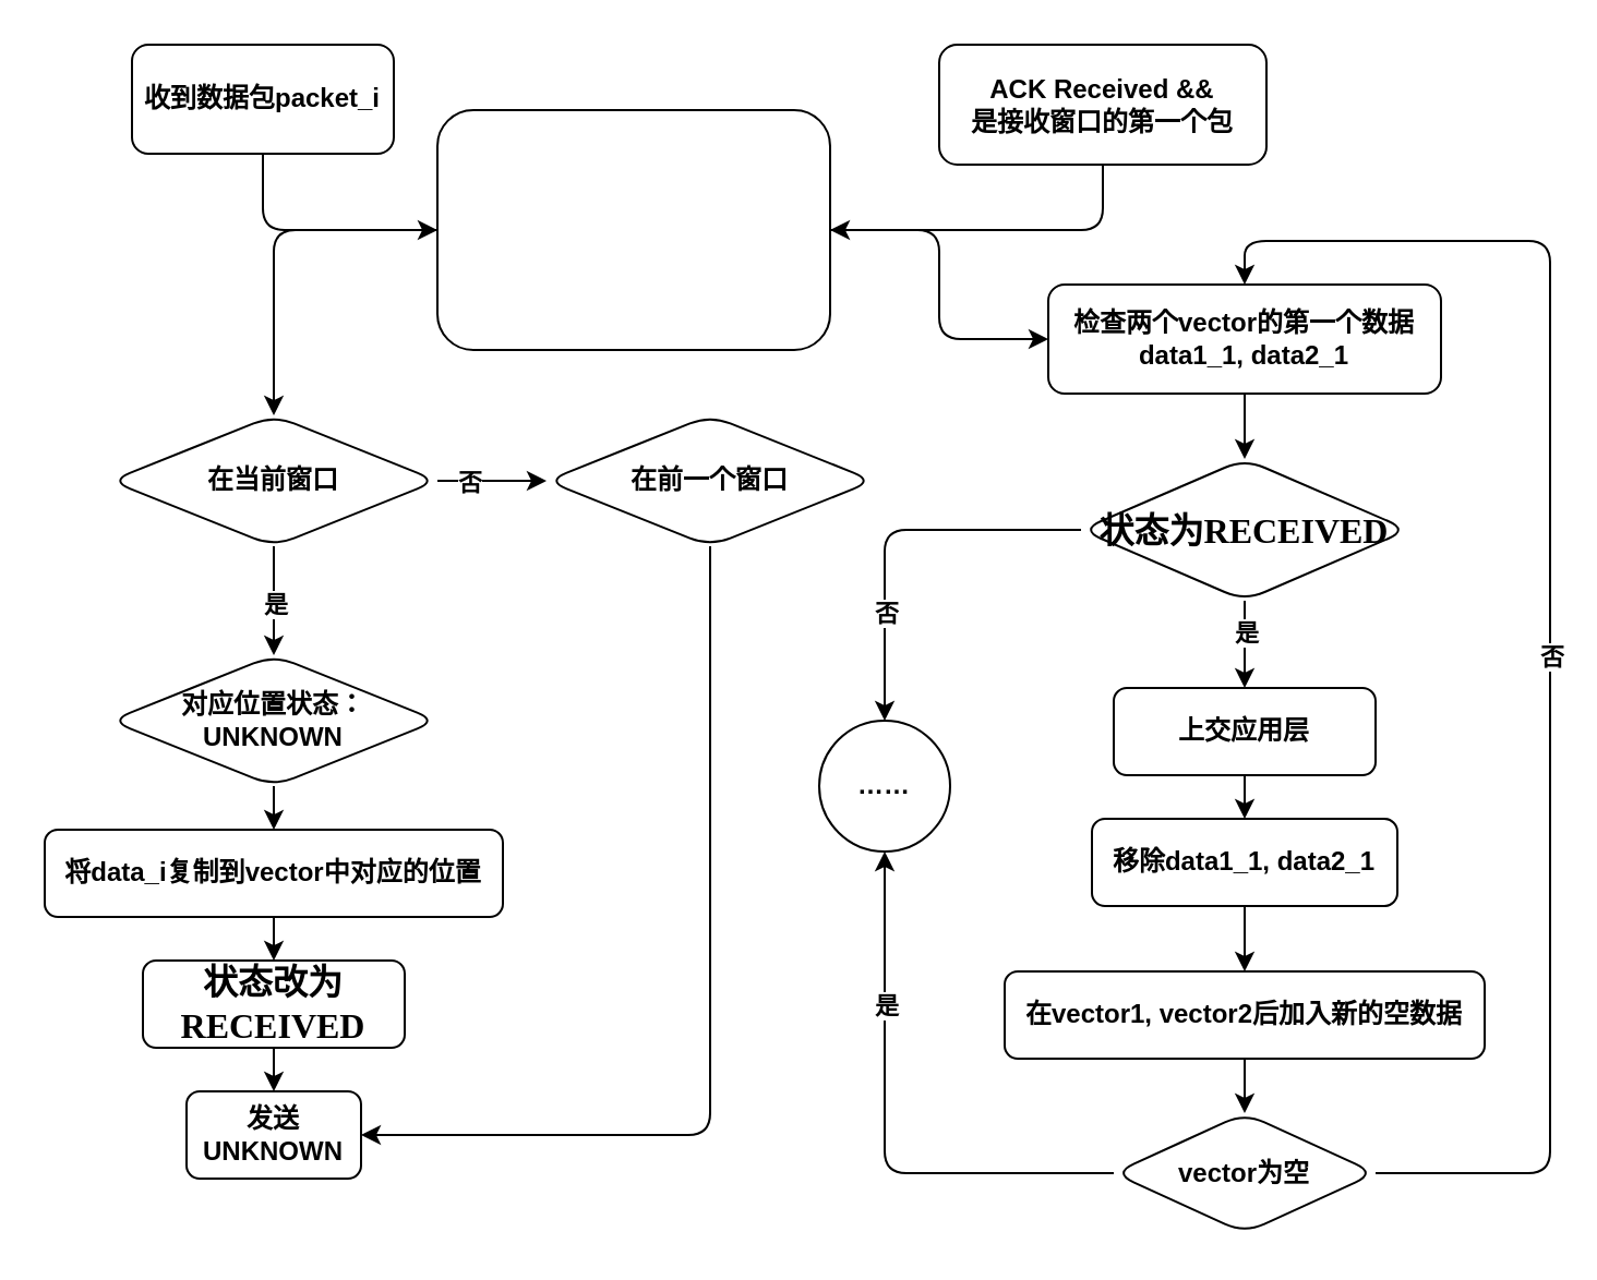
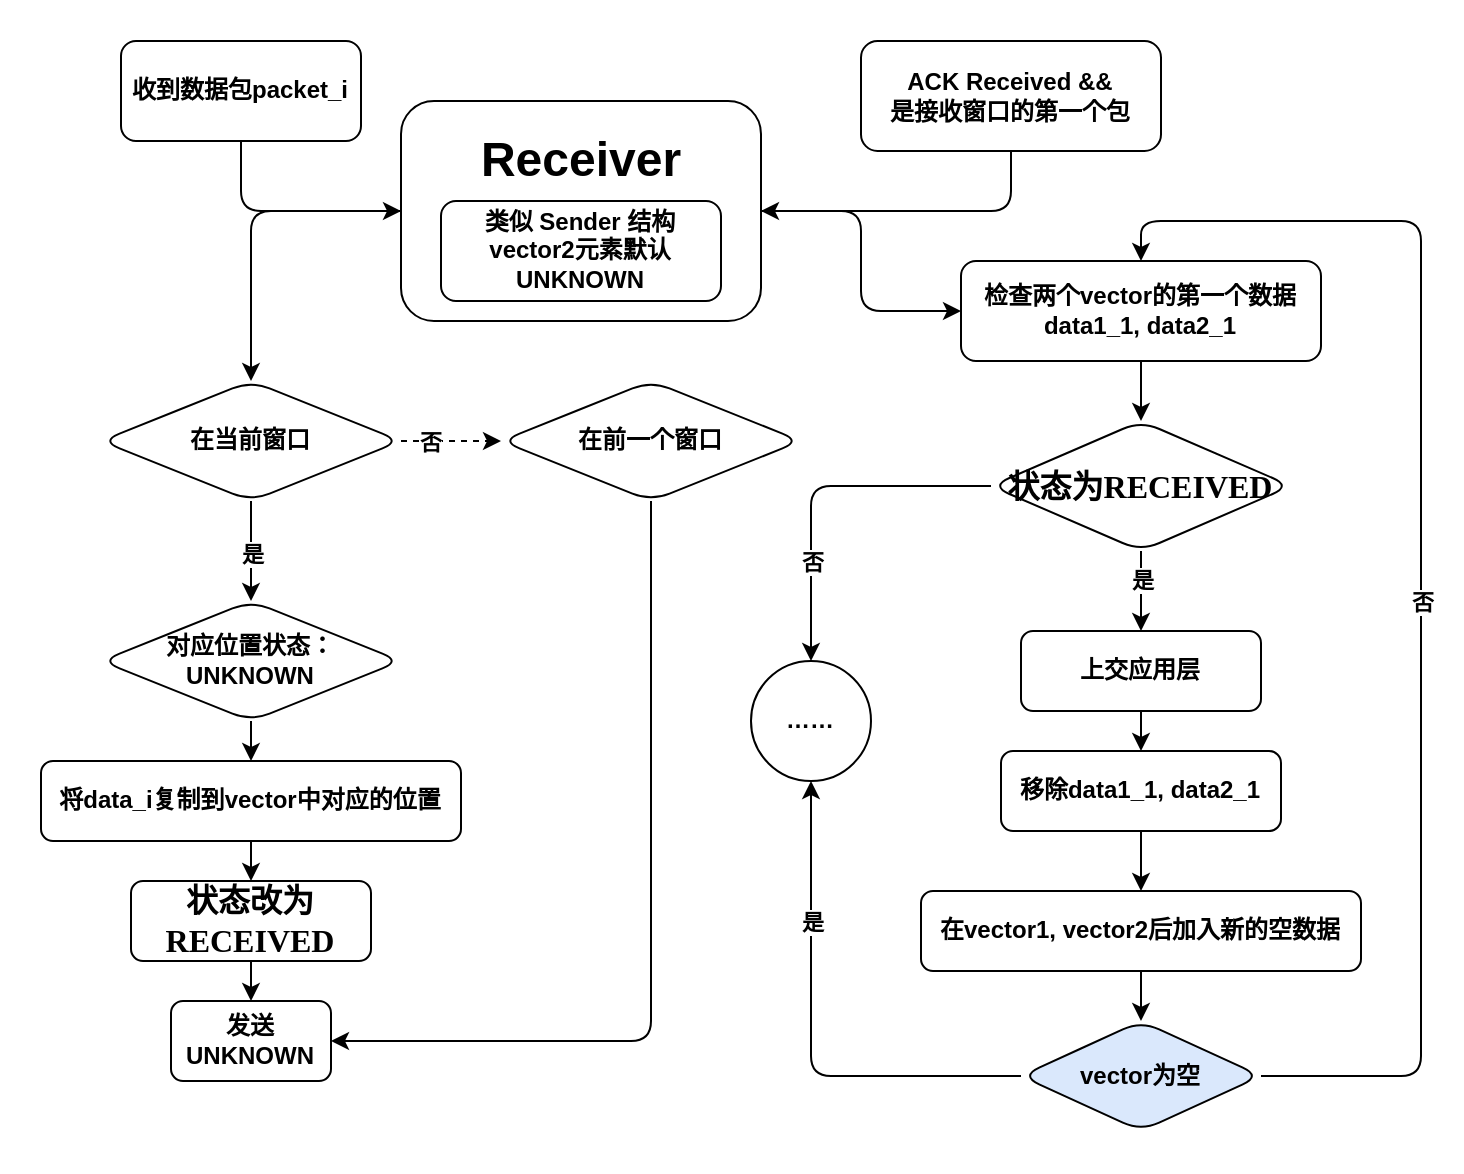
+ <mxCell id="5" value="Receiver" style="text;strokeColor=none;fillColor=none;html=1;fontSize=24;fontStyle=1;verticalAlign=middle;align=center;rounded=1;" vertex="1" parent="1"><mxGeometry x="240" y="60" width="100" height="40" as="geometry" /></mxCell>
+ <mxCell id="6" value="类似 Sender 结构&lt;br&gt;vector2元素默认UNKNOWN" style="rounded=1;whiteSpace=wrap;html=1;fontStyle=1" vertex="1" parent="1"><mxGeometry x="220" y="100" width="140" height="50" as="geometry" /></mxCell>
- <mxCell id="11" value="" style="edgeStyle=orthogonalEdgeStyle;rounded=1;orthogonalLoop=1;jettySize=auto;html=1;fontStyle=1" edge="1" parent="1" source="13" target="22"><mxGeometry relative="1" as="geometry"><Array as="points"><mxPoint x="260" y="230" /><mxPoint x="260" y="230" /></Array></mxGeometry></mxCell>
+ <mxCell id="11" value="" style="edgeStyle=orthogonalEdgeStyle;rounded=1;orthogonalLoop=1;jettySize=auto;html=1;fontStyle=1;dashed=1;" edge="1" parent="1" source="13" target="22"><mxGeometry relative="1" as="geometry"><Array as="points"><mxPoint x="260" y="230" /><mxPoint x="260" y="230" /></Array></mxGeometry></mxCell>
- <mxCell id="42" value="vector为空" style="rhombus;whiteSpace=wrap;html=1;rounded=1;fontStyle=1" vertex="1" parent="1"><mxGeometry x="510" y="510" width="120" height="55" as="geometry" /></mxCell>
+ <mxCell id="42" value="vector为空" style="rhombus;whiteSpace=wrap;html=1;rounded=1;fontStyle=1;fillColor=#dae8fc;" vertex="1" parent="1"><mxGeometry x="510" y="510" width="120" height="55" as="geometry" /></mxCell>
